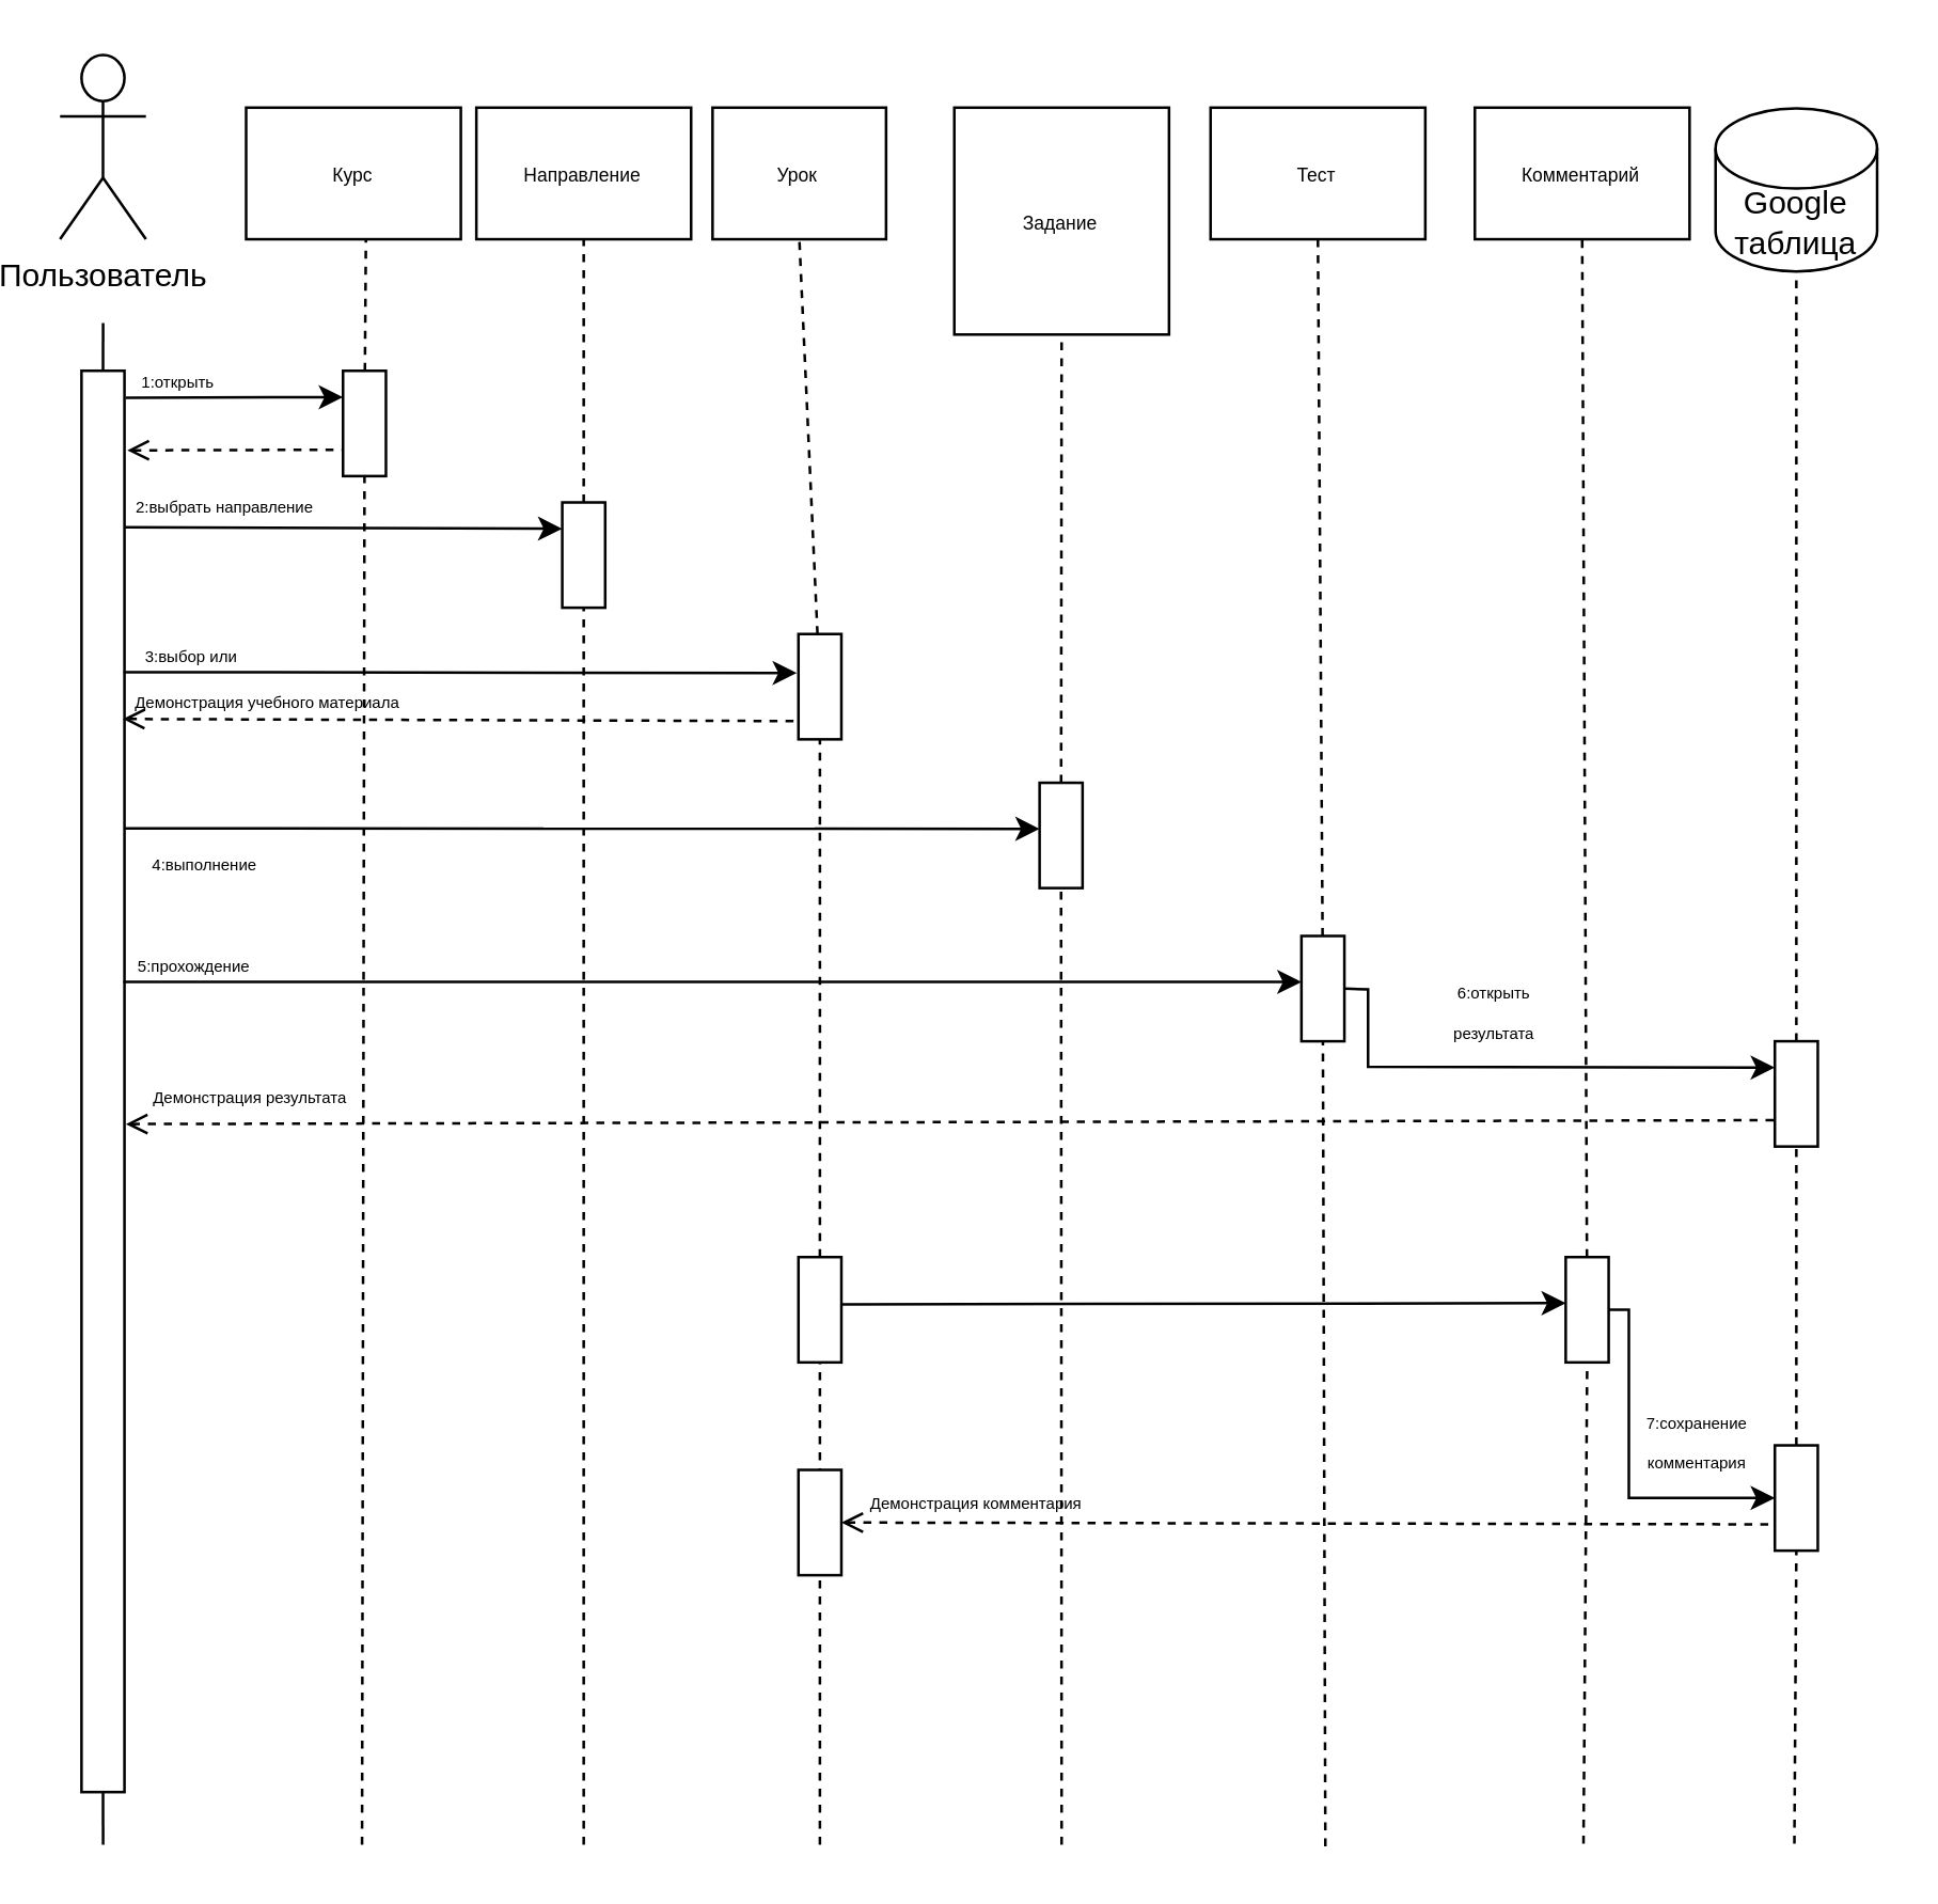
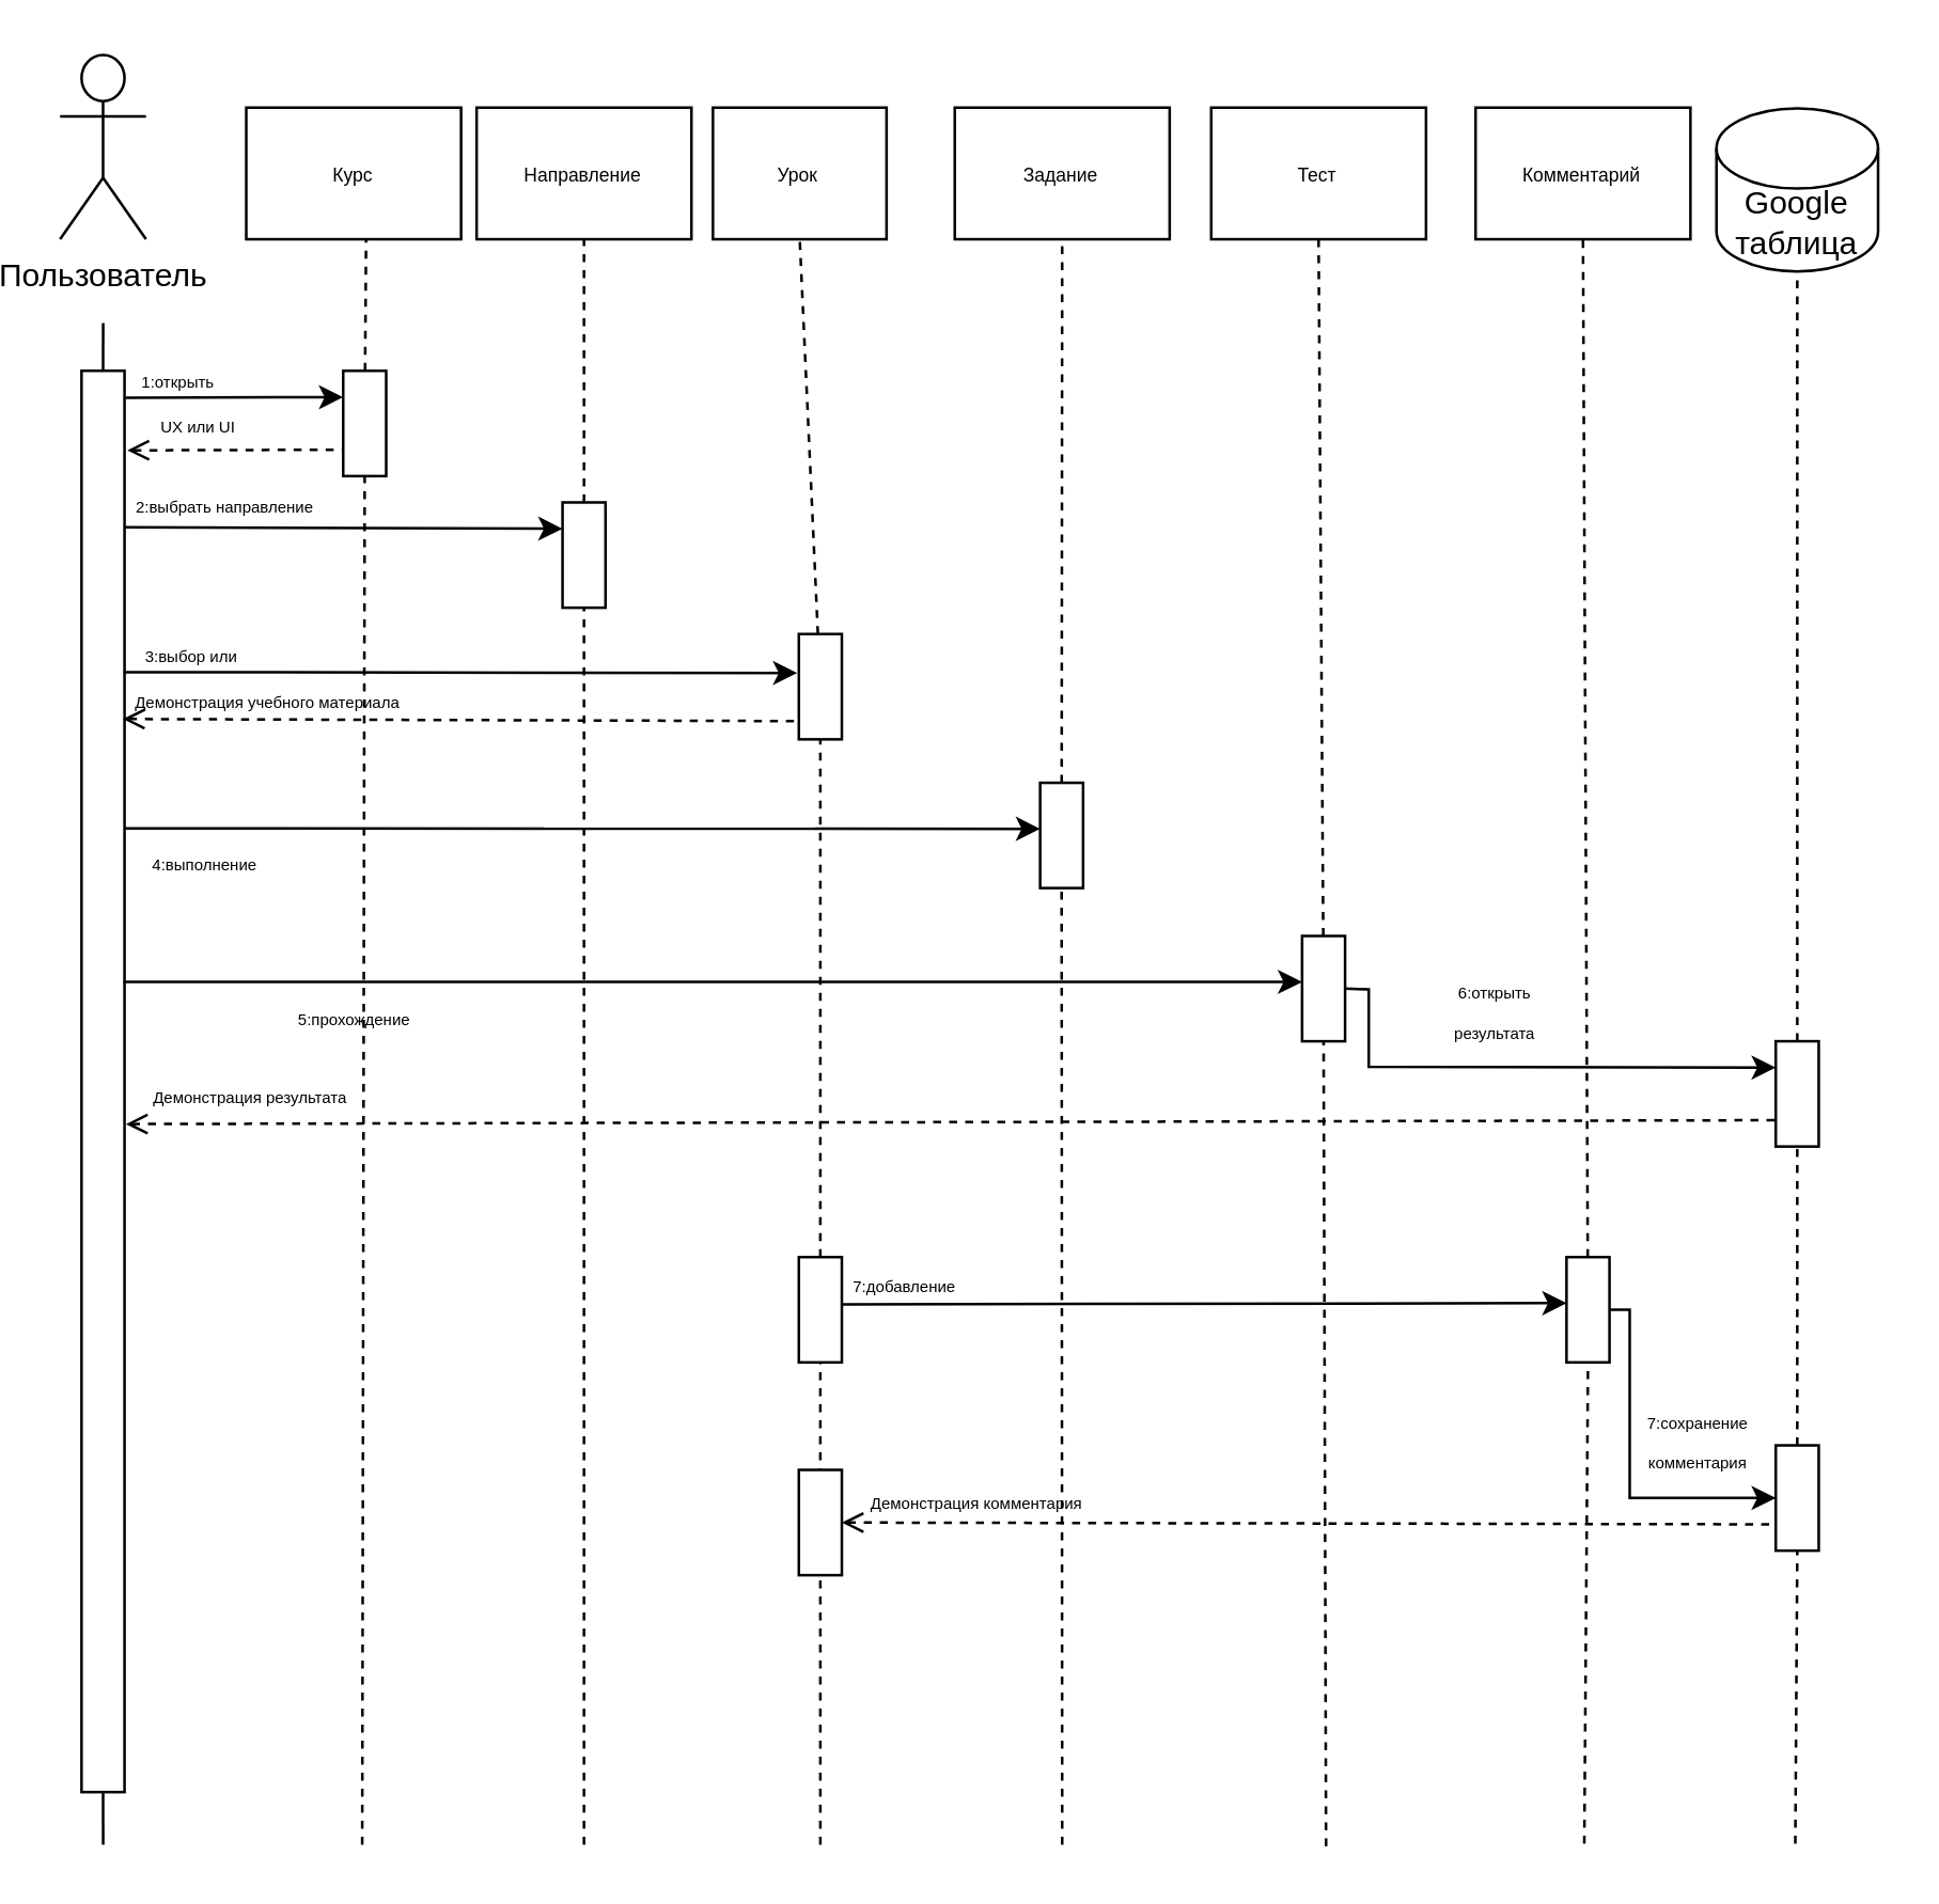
- <mxCell id="31" value="&lt;span style=&quot;font-size: 7px;&quot;&gt;Задание&lt;/span&gt;" style="rounded=0;whiteSpace=wrap;html=1;" parent="1" vertex="1"><mxGeometry x="354.996" y="39.716" width="80.435" height="85" as="geometry" /></mxCell>
+ <mxCell id="31" value="&lt;span style=&quot;font-size: 7px;&quot;&gt;Задание&lt;/span&gt;" style="rounded=0;whiteSpace=wrap;html=1;" parent="1" vertex="1"><mxGeometry x="354.996" y="39.716" width="80.435" height="49.296" as="geometry" /></mxCell>
+ <mxCell id="12" value="&lt;span style=&quot;font-size: 6px;&quot;&gt;UX или UI&lt;/span&gt;" style="text;html=1;align=center;verticalAlign=middle;whiteSpace=wrap;rounded=0;" parent="1" vertex="1"><mxGeometry x="47.26" y="150.01" width="49.87" height="16.02" as="geometry" /></mxCell>
- <mxCell id="39" value="&lt;font style=&quot;font-size: 6px;&quot;&gt;5:прохождение&lt;/font&gt;" style="text;html=1;align=center;verticalAlign=middle;whiteSpace=wrap;rounded=0;" parent="1" vertex="1"><mxGeometry x="47.26" y="350" width="47.13" height="19.72" as="geometry" /></mxCell>
+ <mxCell id="39" value="&lt;font style=&quot;font-size: 6px;&quot;&gt;5:прохождение&lt;/font&gt;" style="text;html=1;align=center;verticalAlign=middle;whiteSpace=wrap;rounded=0;" parent="1" vertex="1"><mxGeometry x="107.26" y="370" width="47.13" height="19.72" as="geometry" /></mxCell>
+ <mxCell id="56" value="&lt;font style=&quot;font-size: 6px;&quot;&gt;7:добавление&lt;/font&gt;" style="text;html=1;align=center;verticalAlign=middle;whiteSpace=wrap;rounded=0;" parent="1" vertex="1"><mxGeometry x="312.7" y="470.29" width="47.13" height="19.72" as="geometry" /></mxCell>
